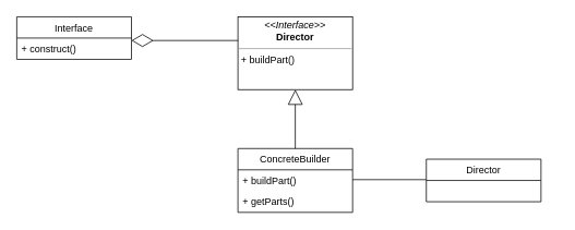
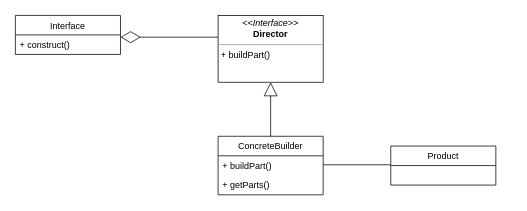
- <mxCell id="2" value="Director" style="swimlane;fontStyle=0;childLayout=stackLayout;horizontal=1;startSize=26;fillColor=none;horizontalStack=0;resizeParent=1;resizeParentMax=0;resizeLast=0;collapsible=1;marginBottom=0;" vertex="1" parent="1"><mxGeometry x="520" y="194" width="140" height="52" as="geometry" /></mxCell>
+ <mxCell id="2" value="Product" style="swimlane;fontStyle=0;childLayout=stackLayout;horizontal=1;startSize=26;fillColor=none;horizontalStack=0;resizeParent=1;resizeParentMax=0;resizeLast=0;collapsible=1;marginBottom=0;" vertex="1" parent="1"><mxGeometry x="520" y="194" width="140" height="52" as="geometry" /></mxCell>
